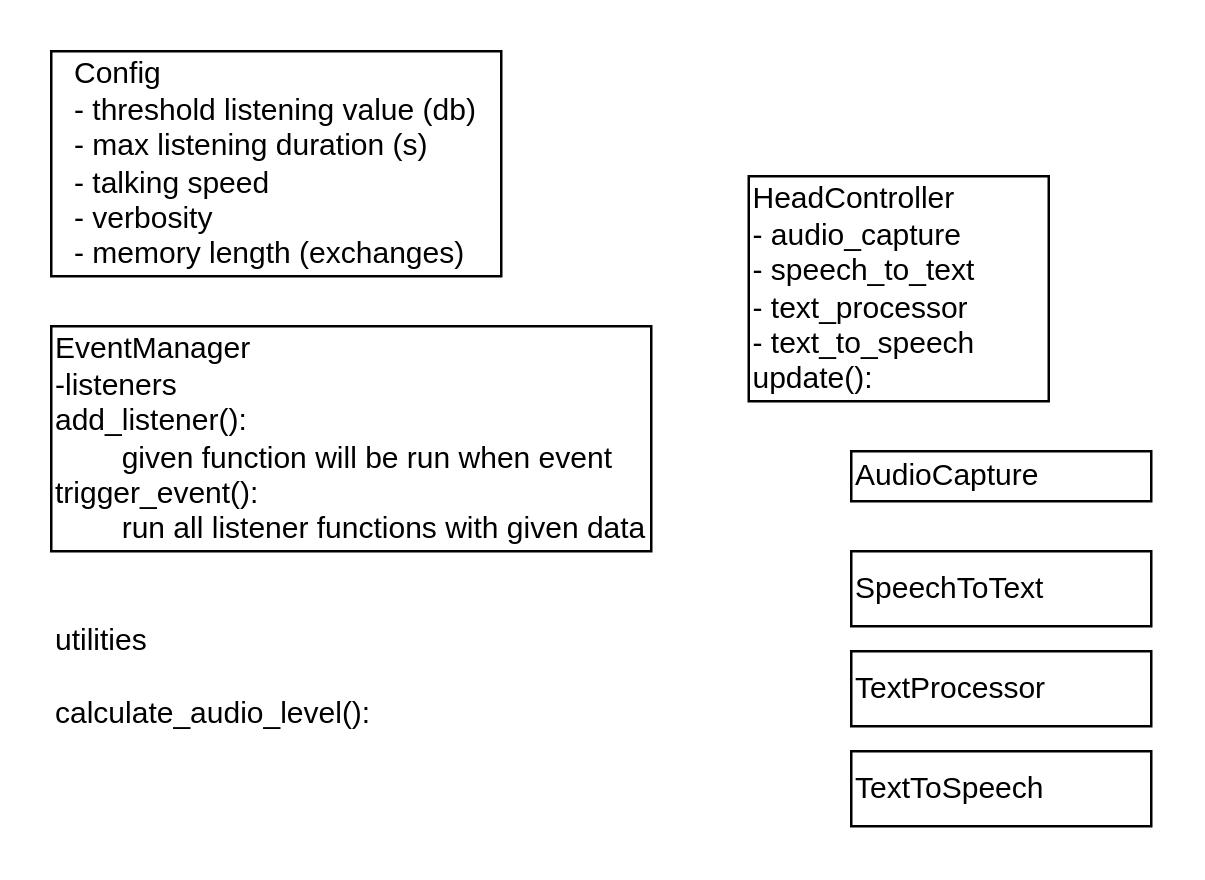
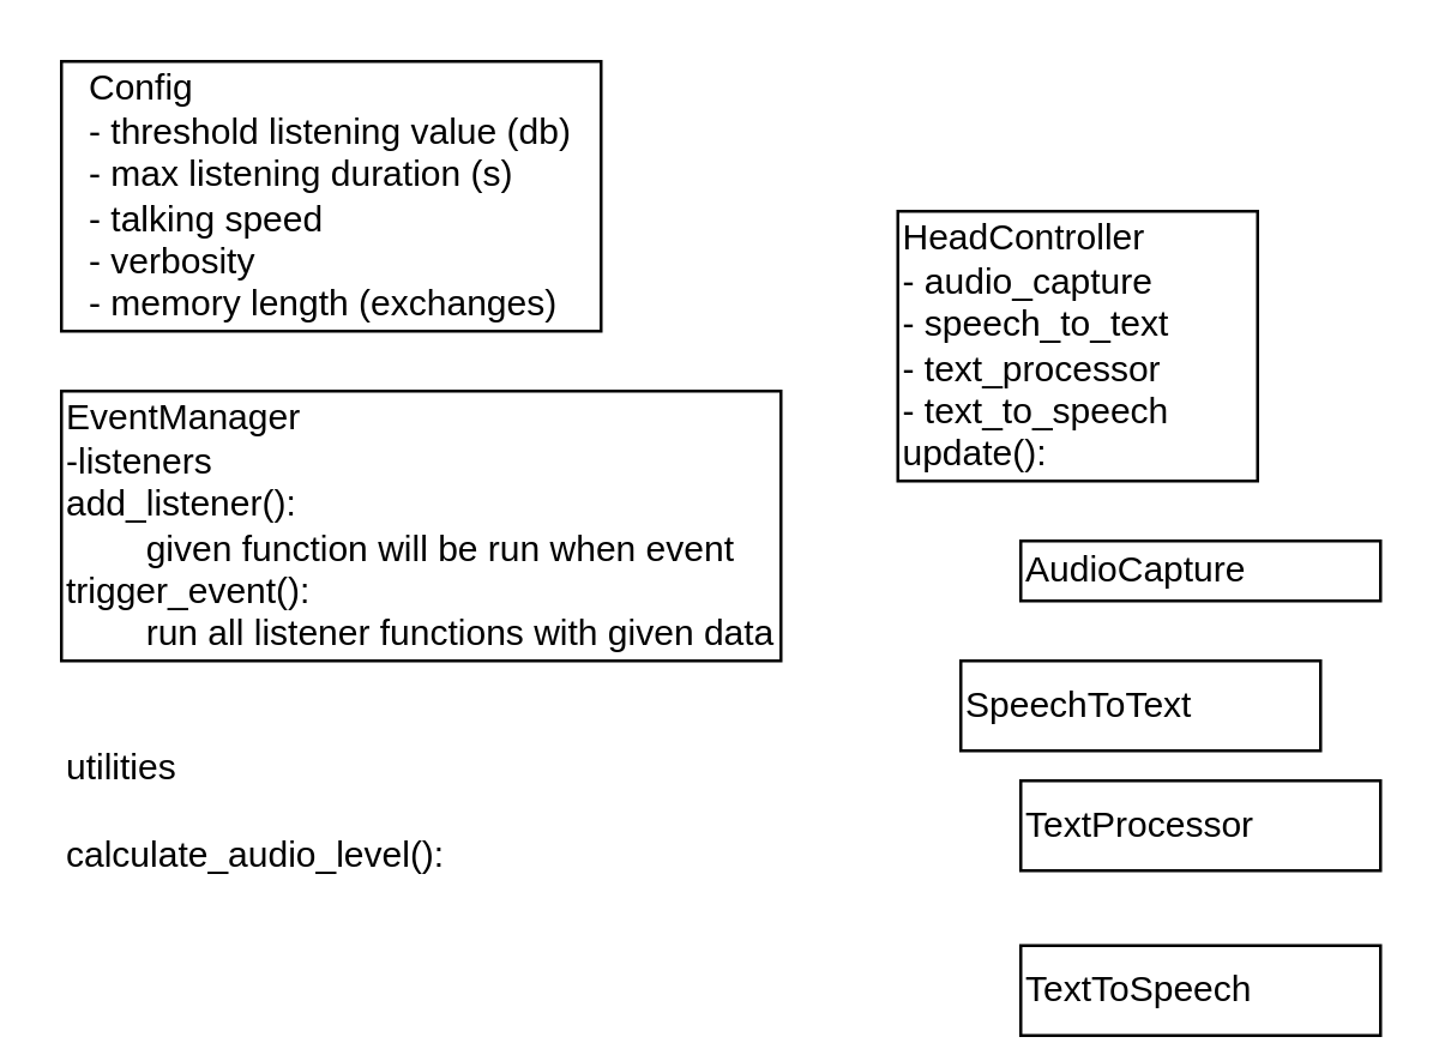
- <mxCell id="5" value="SpeechToText" style="rounded=0;whiteSpace=wrap;html=1;align=left;" vertex="1" parent="1"><mxGeometry x="340" y="220" width="120" height="30" as="geometry" /></mxCell>
+ <mxCell id="5" value="SpeechToText" style="rounded=0;whiteSpace=wrap;html=1;align=left;" vertex="1" parent="1"><mxGeometry x="320" y="220" width="120" height="30" as="geometry" /></mxCell>
- <mxCell id="7" value="TextToSpeech" style="rounded=0;whiteSpace=wrap;html=1;align=left;" vertex="1" parent="1"><mxGeometry x="340" y="300" width="120" height="30" as="geometry" /></mxCell>
+ <mxCell id="7" value="TextToSpeech" style="rounded=0;whiteSpace=wrap;html=1;align=left;" vertex="1" parent="1"><mxGeometry x="340" y="315" width="120" height="30" as="geometry" /></mxCell>
